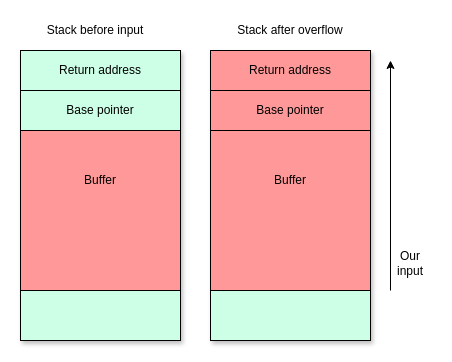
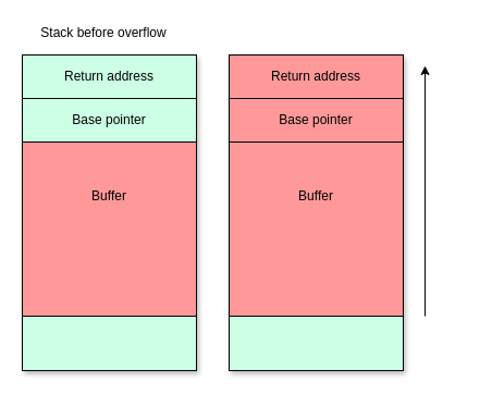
- <mxCell id="18" value="Stack before input" style="text;html=1;strokeColor=none;fillColor=none;align=center;verticalAlign=middle;whiteSpace=wrap;rounded=0;shadow=0;" vertex="1" parent="1"><mxGeometry x="30" y="20" width="130" height="20" as="geometry" /></mxCell>
+ <mxCell id="18" value="Stack before overflow" style="text;html=1;strokeColor=none;fillColor=none;align=center;verticalAlign=middle;whiteSpace=wrap;rounded=0;shadow=0;" vertex="1" parent="1"><mxGeometry x="30" y="20" width="130" height="20" as="geometry" /></mxCell>
- <mxCell id="19" value="Stack after overflow" style="text;html=1;strokeColor=none;fillColor=none;align=center;verticalAlign=middle;whiteSpace=wrap;rounded=0;shadow=0;" vertex="1" parent="1"><mxGeometry x="225" y="20" width="130" height="20" as="geometry" /></mxCell>
- <mxCell id="17" value="Our input" style="text;html=1;strokeColor=none;fillColor=none;align=center;verticalAlign=middle;whiteSpace=wrap;rounded=0;shadow=0;" vertex="1" parent="1"><mxGeometry x="390" y="253" width="40" height="20" as="geometry" /></mxCell>
